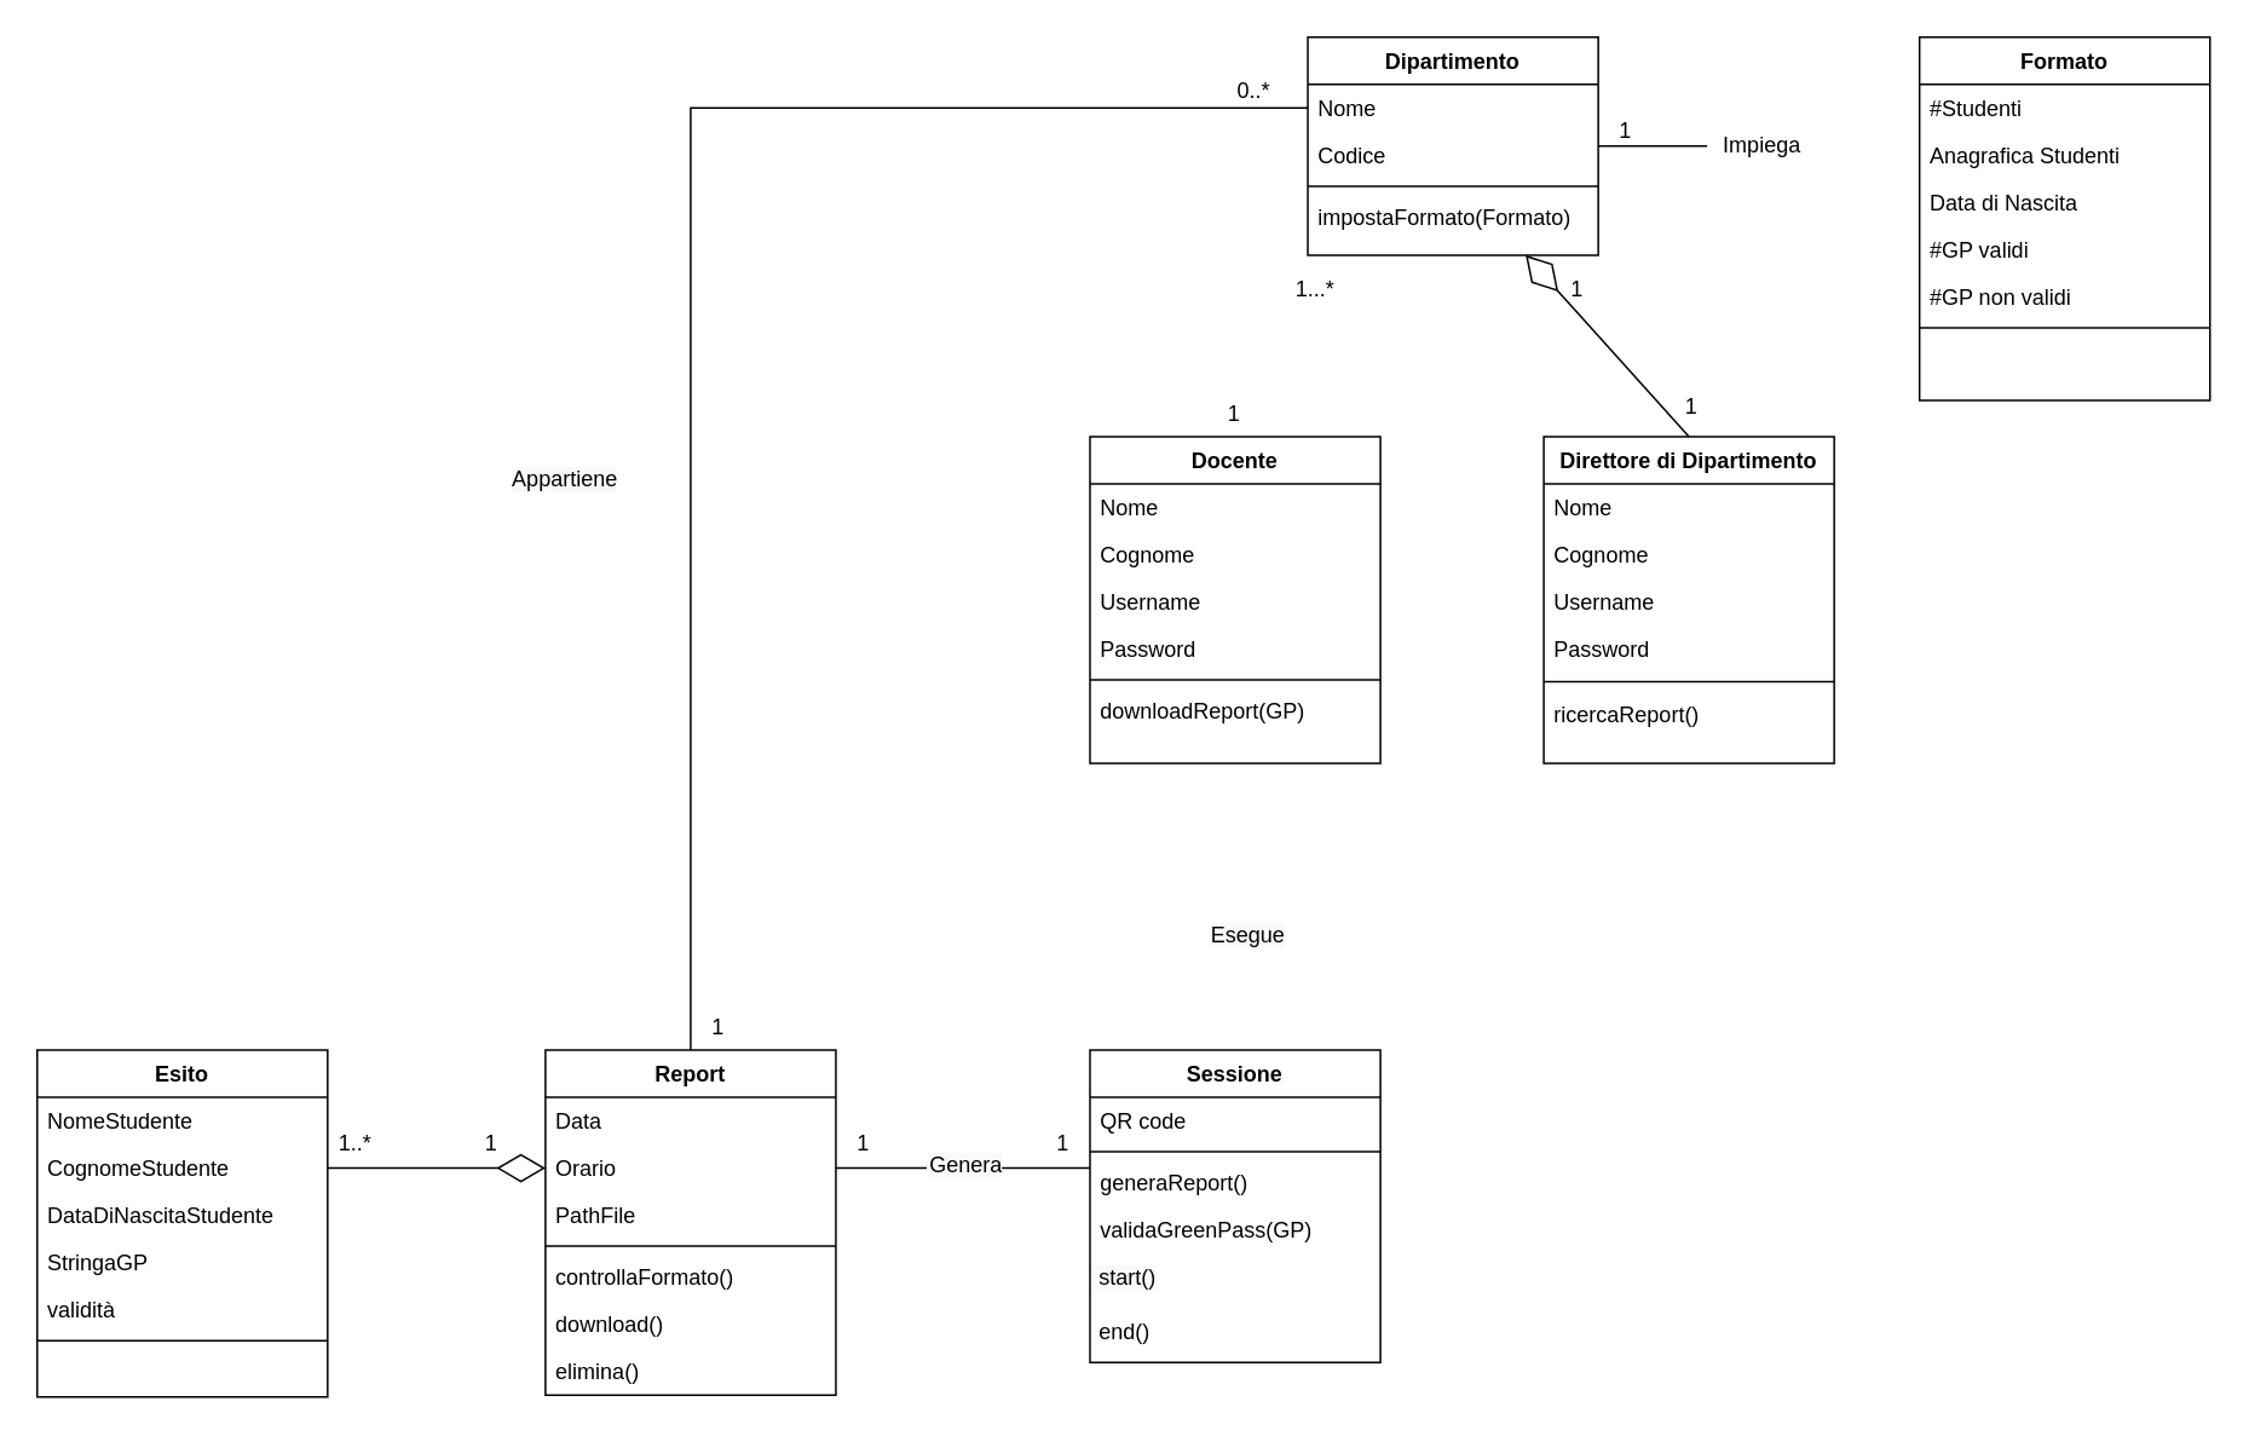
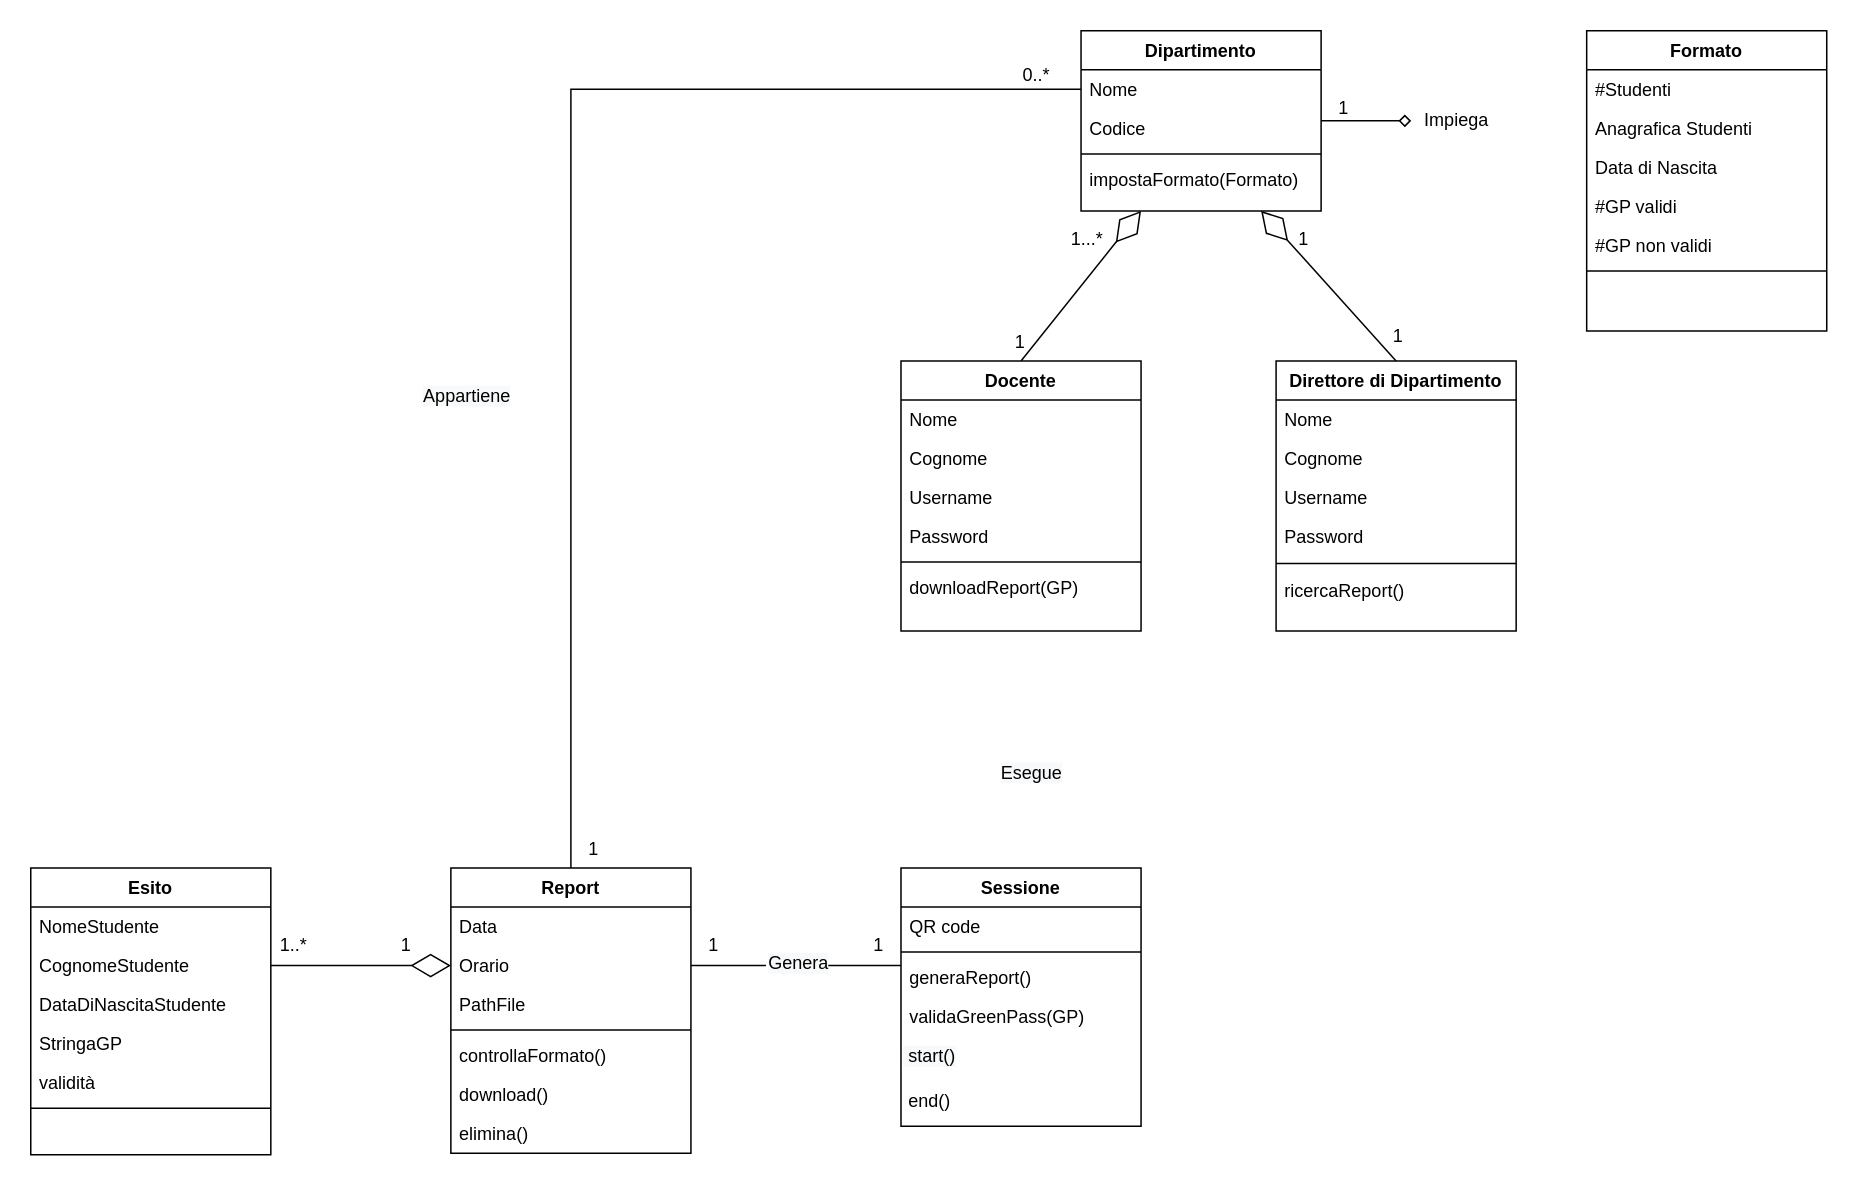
- <mxCell id="61" value="" style="endArrow=none;shadow=0;strokeWidth=1;rounded=0;endFill=0;edgeStyle=elbowEdgeStyle;elbow=vertical;" parent="1" source="2" target="60" edge="1"><mxGeometry x="0.5" y="41" relative="1" as="geometry"><mxPoint x="880" y="80.333" as="sourcePoint" /><mxPoint x="1120" y="80.333" as="targetPoint" /><mxPoint x="-40" y="32" as="offset" /></mxGeometry></mxCell>
+ <mxCell id="61" value="" style="endArrow=diamond;shadow=0;strokeWidth=1;rounded=0;endFill=0;edgeStyle=elbowEdgeStyle;elbow=vertical;" parent="1" source="2" target="60" edge="1"><mxGeometry x="0.5" y="41" relative="1" as="geometry"><mxPoint x="880" y="80.333" as="sourcePoint" /><mxPoint x="1120" y="80.333" as="targetPoint" /><mxPoint x="-40" y="32" as="offset" /></mxGeometry></mxCell>
+ <mxCell id="21" value="" style="endArrow=diamondThin;endFill=0;endSize=24;html=1;rounded=0;exitX=0.5;exitY=0;exitDx=0;exitDy=0;entryX=0.25;entryY=1;entryDx=0;entryDy=0;" parent="1" source="52" target="2" edge="1"><mxGeometry width="160" relative="1" as="geometry"><mxPoint x="710" y="220" as="sourcePoint" /><mxPoint x="790" y="140" as="targetPoint" /></mxGeometry></mxCell>
